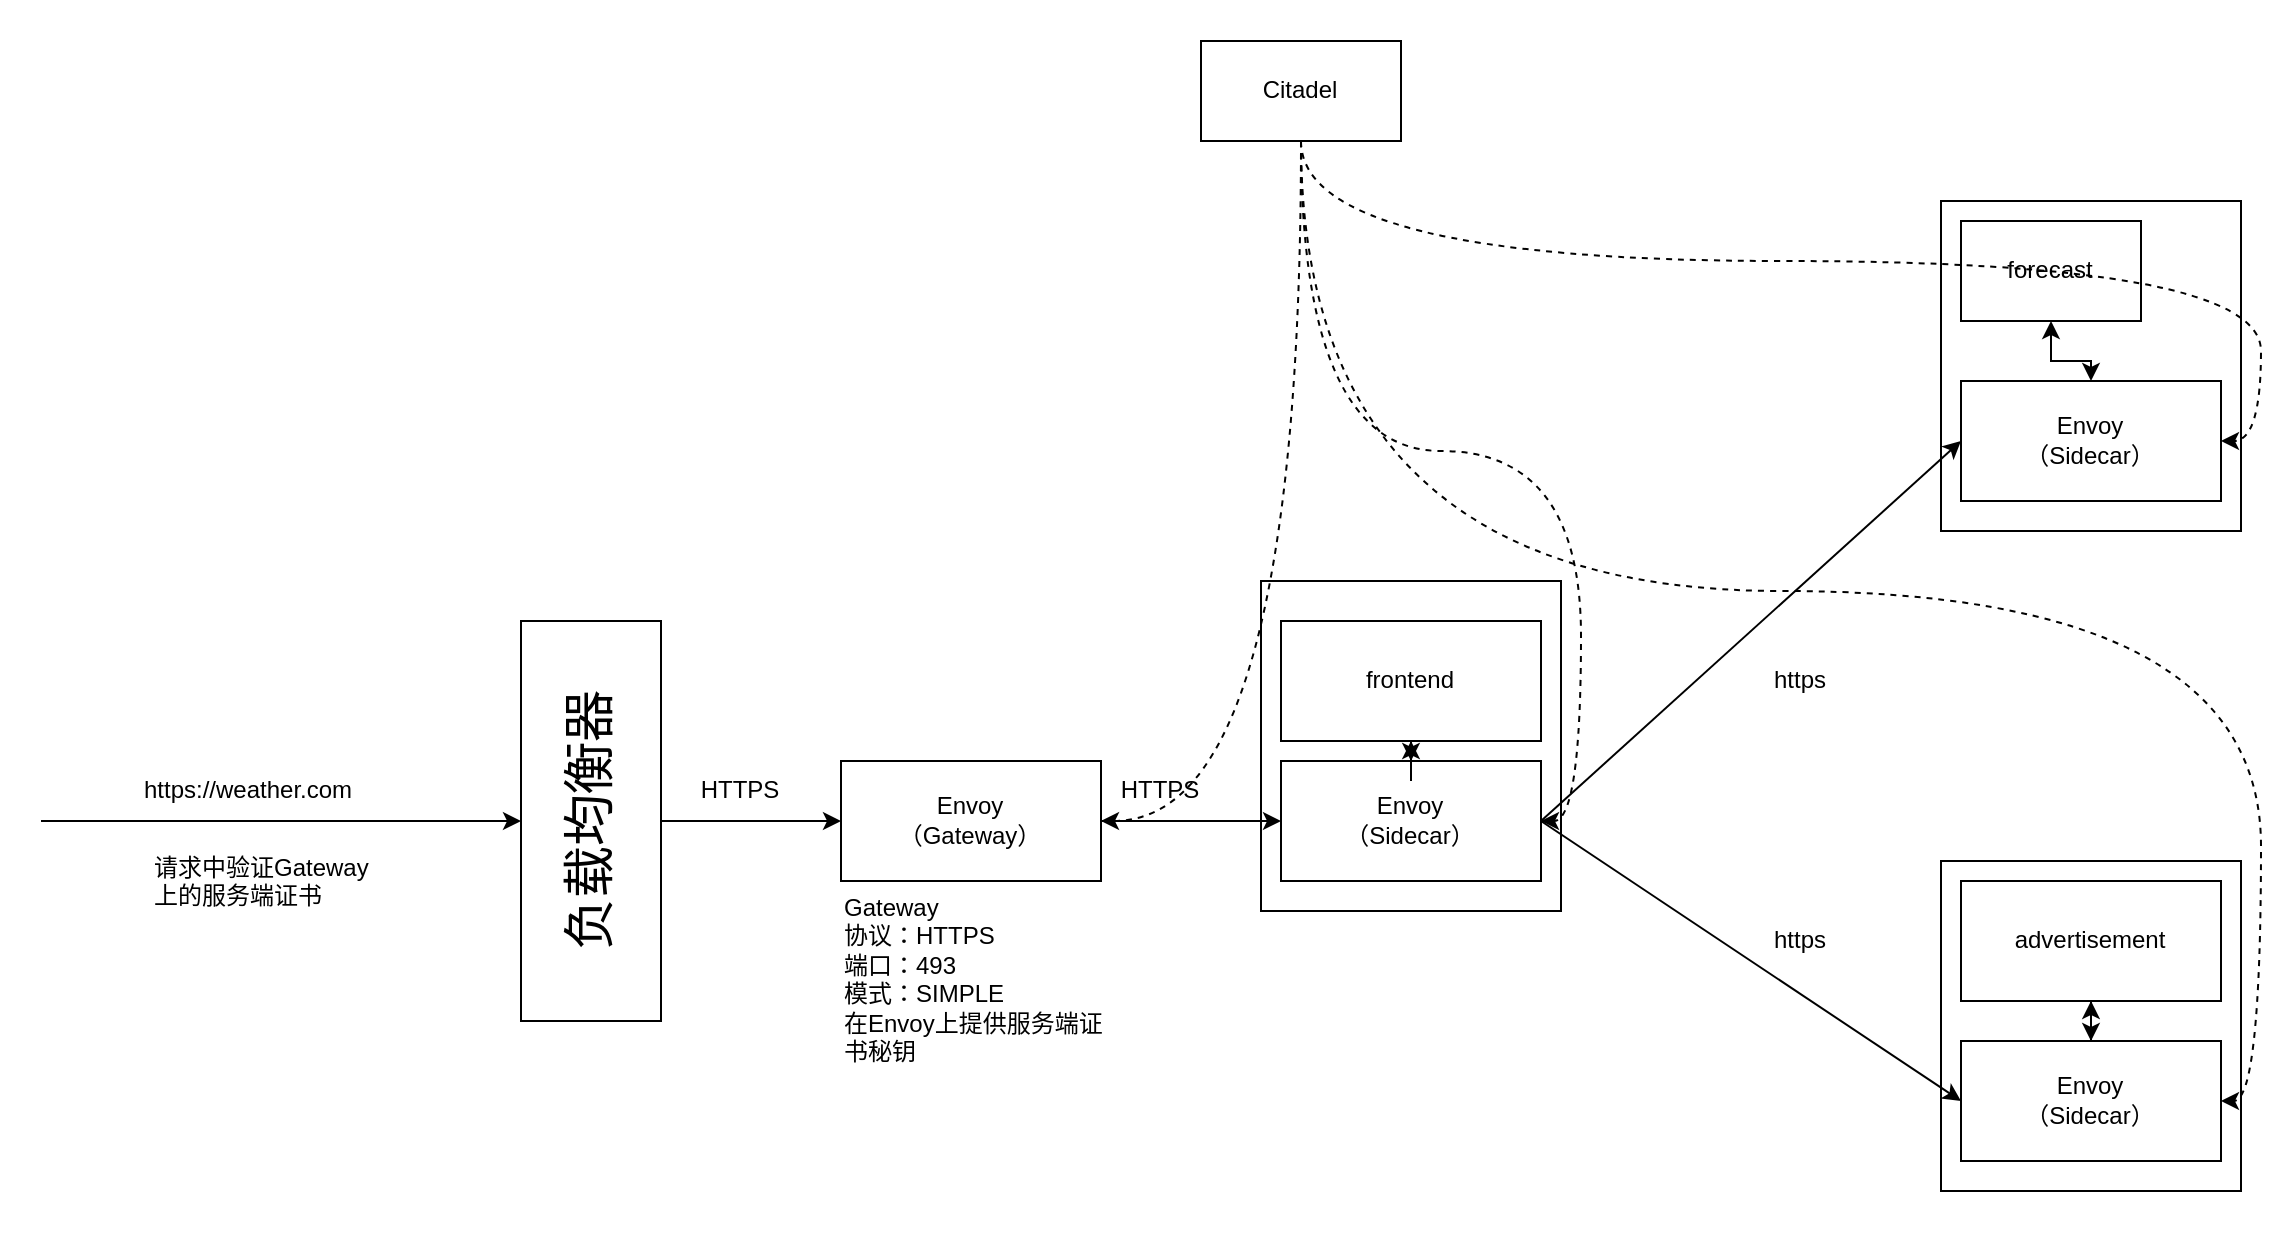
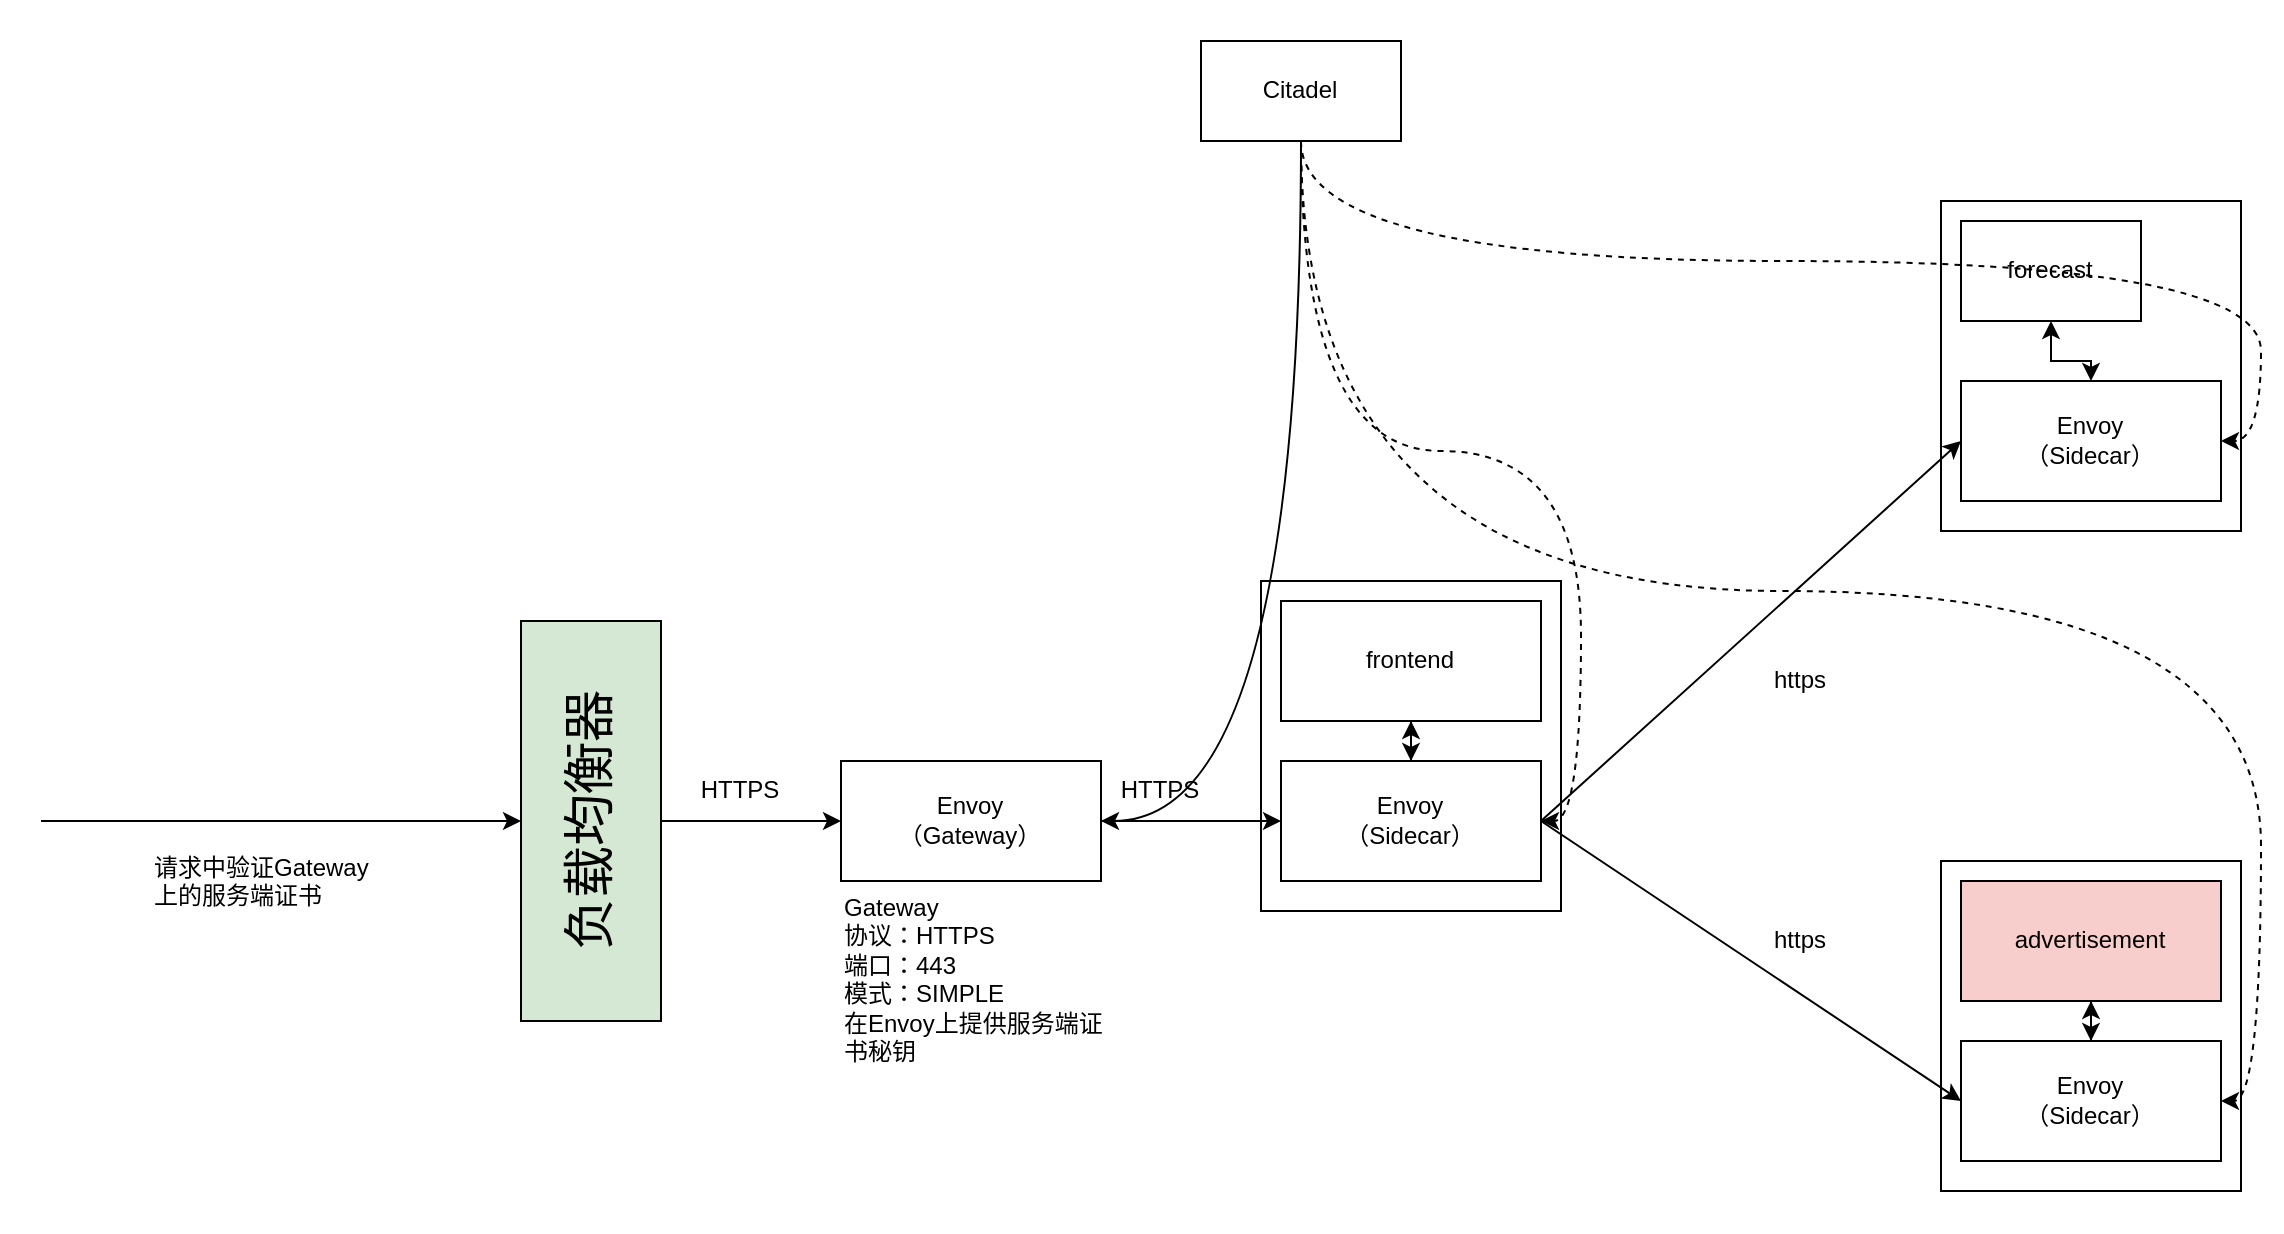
- <mxCell id="31" style="edgeStyle=orthogonalEdgeStyle;curved=1;orthogonalLoop=1;jettySize=auto;html=1;entryX=1;entryY=0.5;entryDx=0;entryDy=0;dashed=1;startArrow=none;startFill=0;endArrow=classic;endFill=1;exitX=0.5;exitY=1;exitDx=0;exitDy=0;" edge="1" parent="1" source="32" target="9"><mxGeometry relative="1" as="geometry" /></mxCell>
+ <mxCell id="31" style="edgeStyle=orthogonalEdgeStyle;curved=1;orthogonalLoop=1;jettySize=auto;html=1;entryX=1;entryY=0.5;entryDx=0;entryDy=0;dashed=0;startArrow=none;startFill=0;endArrow=classic;endFill=1;exitX=0.5;exitY=1;exitDx=0;exitDy=0;" edge="1" parent="1" source="32" target="9"><mxGeometry relative="1" as="geometry" /></mxCell>
- <mxCell id="15" value="frontend" style="rounded=0;whiteSpace=wrap;html=1;align=center;" vertex="1" parent="1"><mxGeometry x="640" y="310" width="130" height="60" as="geometry" /></mxCell>
+ <mxCell id="15" value="frontend" style="rounded=0;whiteSpace=wrap;html=1;align=center;" vertex="1" parent="1"><mxGeometry x="640" y="300" width="130" height="60" as="geometry" /></mxCell>
- <mxCell id="5" value="https://weather.com" style="text;html=1;strokeColor=none;fillColor=none;align=left;verticalAlign=middle;whiteSpace=wrap;rounded=0;" vertex="1" parent="1"><mxGeometry x="70" y="380" width="120" height="30" as="geometry" /></mxCell>
- <mxCell id="3" value="&lt;font style=&quot;font-size: 26px&quot;&gt;负载均衡器&lt;/font&gt;" style="rounded=0;whiteSpace=wrap;html=1;horizontal=0;" vertex="1" parent="1"><mxGeometry x="260" y="310" width="70" height="200" as="geometry" /></mxCell>
+ <mxCell id="3" value="&lt;font style=&quot;font-size: 26px&quot;&gt;负载均衡器&lt;/font&gt;" style="rounded=0;whiteSpace=wrap;html=1;horizontal=0;fillColor=#d5e8d4;" vertex="1" parent="1"><mxGeometry x="260" y="310" width="70" height="200" as="geometry" /></mxCell>
- <mxCell id="23" value="advertisement" style="rounded=0;whiteSpace=wrap;html=1;align=center;" vertex="1" parent="1"><mxGeometry x="980" y="440" width="130" height="60" as="geometry" /></mxCell>
+ <mxCell id="23" value="advertisement" style="rounded=0;whiteSpace=wrap;html=1;align=center;fillColor=#f8cecc;" vertex="1" parent="1"><mxGeometry x="980" y="440" width="130" height="60" as="geometry" /></mxCell>
- <mxCell id="12" value="Gateway&lt;br&gt;协议：HTTPS&lt;br&gt;端口：493&lt;br&gt;模式：SIMPLE&lt;br&gt;在Envoy上提供服务端证书秘钥" style="text;html=1;strokeColor=none;fillColor=none;align=left;verticalAlign=top;whiteSpace=wrap;rounded=0;" vertex="1" parent="1"><mxGeometry x="420" y="440" width="140" height="100" as="geometry" /></mxCell>
+ <mxCell id="12" value="Gateway&lt;br&gt;协议：HTTPS&lt;br&gt;端口：443&lt;br&gt;模式：SIMPLE&lt;br&gt;在Envoy上提供服务端证书秘钥" style="text;html=1;strokeColor=none;fillColor=none;align=left;verticalAlign=top;whiteSpace=wrap;rounded=0;" vertex="1" parent="1"><mxGeometry x="420" y="440" width="140" height="100" as="geometry" /></mxCell>
